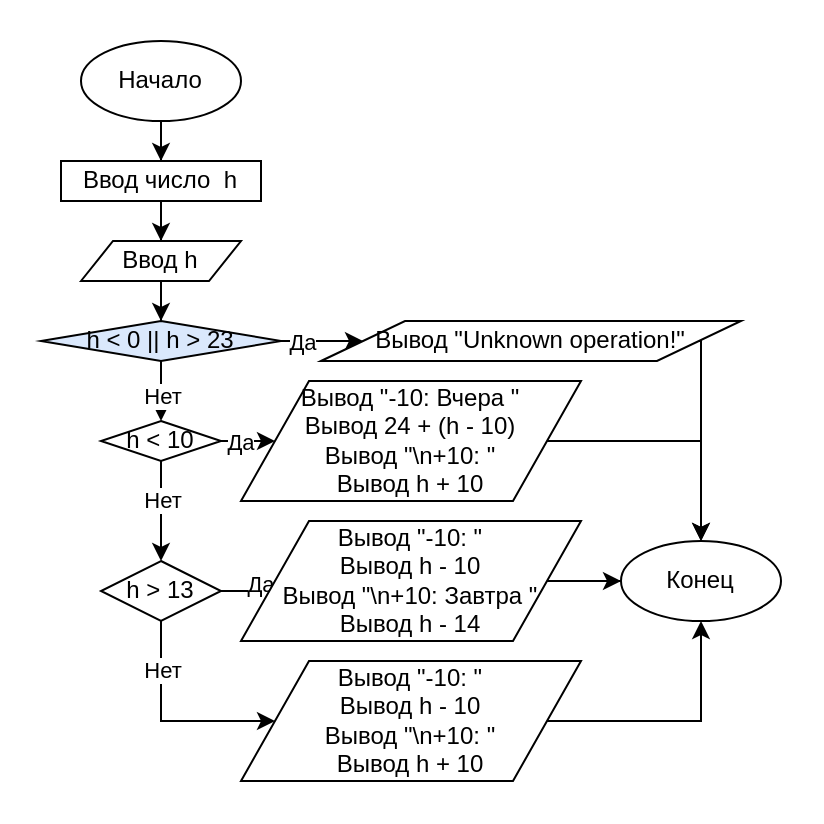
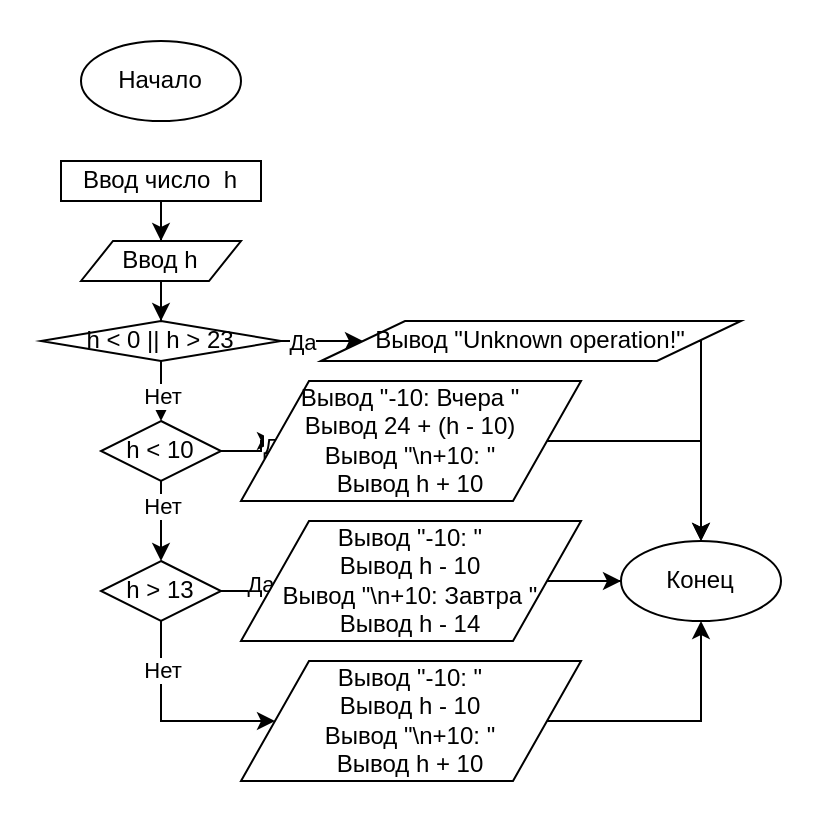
- <mxCell id="2" style="edgeStyle=orthogonalEdgeStyle;rounded=0;orthogonalLoop=1;jettySize=auto;html=1;entryX=0.5;entryY=0;entryDx=0;entryDy=0;" edge="1" parent="1" source="3" target="5"><mxGeometry relative="1" as="geometry" /></mxCell>
- <mxCell id="27" value="h &amp;lt; 0 || h &amp;gt; 23" style="rhombus;whiteSpace=wrap;html=1;fillColor=#dae8fc;" vertex="1" parent="1"><mxGeometry x="20" y="160" width="120" height="20" as="geometry" /></mxCell>
+ <mxCell id="27" value="h &amp;lt; 0 || h &amp;gt; 23" style="rhombus;whiteSpace=wrap;html=1;" vertex="1" parent="1"><mxGeometry x="20" y="160" width="120" height="20" as="geometry" /></mxCell>
- <mxCell id="12" value="h &amp;lt; 10" style="rhombus;whiteSpace=wrap;html=1;" vertex="1" parent="1"><mxGeometry x="50" y="210" width="60" height="20" as="geometry" /></mxCell>
+ <mxCell id="12" value="h &amp;lt; 10" style="rhombus;whiteSpace=wrap;html=1;" vertex="1" parent="1"><mxGeometry x="50" y="210" width="60" height="30" as="geometry" /></mxCell>
